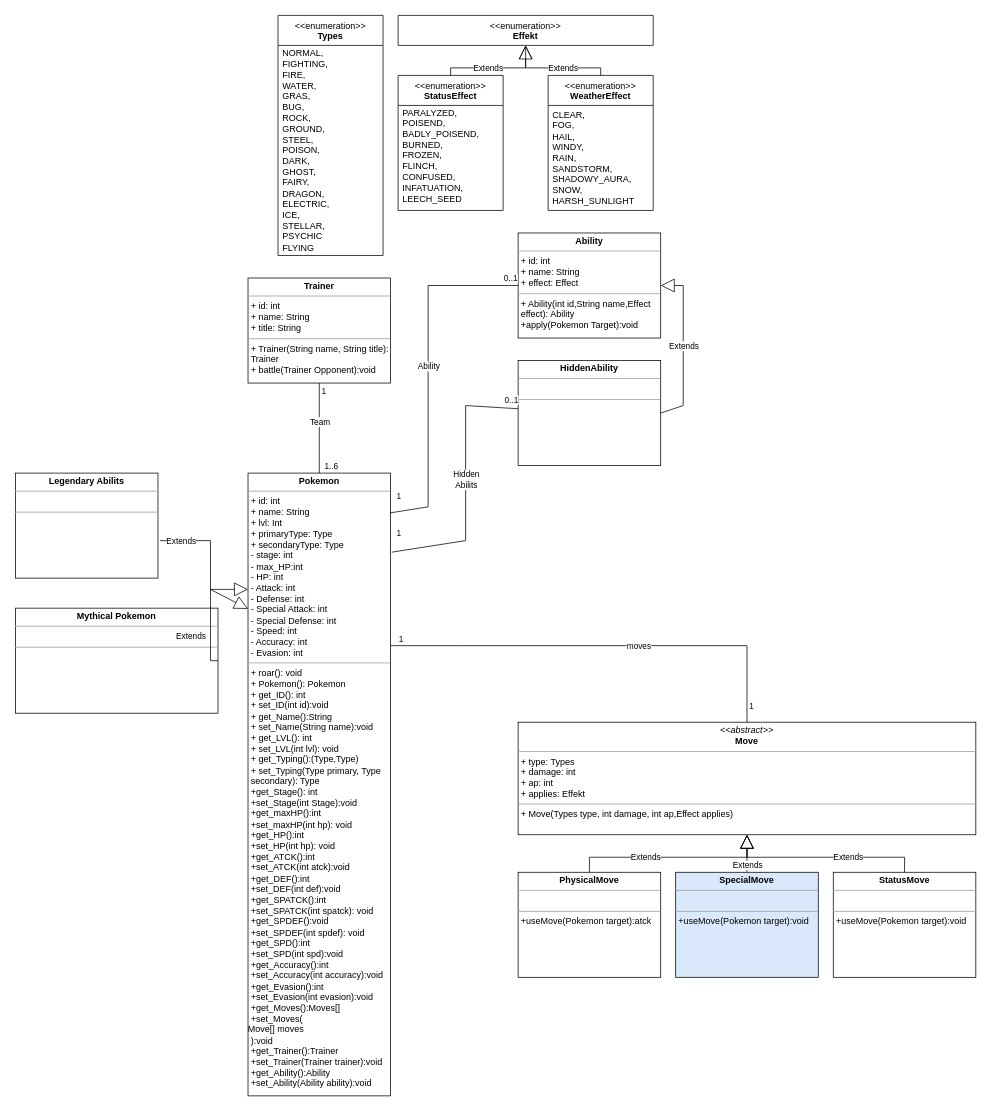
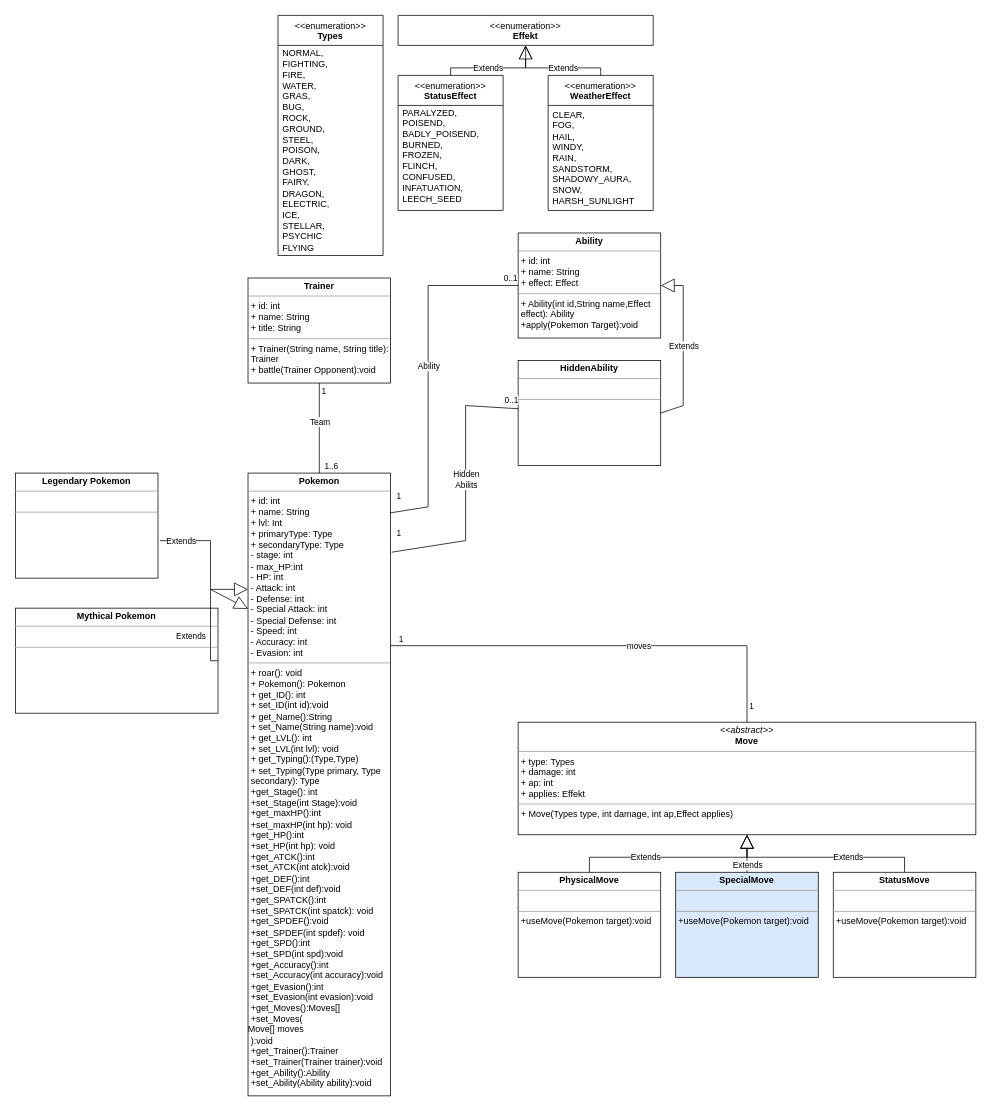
- <mxCell id="24" value="&lt;p style=&quot;margin:0px;margin-top:4px;text-align:center;&quot;&gt;&lt;b&gt;Legendary Abilits&lt;/b&gt;&lt;/p&gt;&lt;hr size=&quot;1&quot;&gt;&lt;p style=&quot;margin:0px;margin-left:4px;&quot;&gt;&lt;br&gt;&lt;/p&gt;&lt;hr size=&quot;1&quot;&gt;&lt;p style=&quot;margin:0px;margin-left:4px;&quot;&gt;&lt;br&gt;&lt;/p&gt;" style="verticalAlign=top;align=left;overflow=fill;html=1;whiteSpace=wrap;" parent="1" vertex="1"><mxGeometry x="20" y="630" width="190" height="140" as="geometry" /></mxCell>
+ <mxCell id="24" value="&lt;p style=&quot;margin:0px;margin-top:4px;text-align:center;&quot;&gt;&lt;b&gt;Legendary Pokemon&lt;/b&gt;&lt;/p&gt;&lt;hr size=&quot;1&quot;&gt;&lt;p style=&quot;margin:0px;margin-left:4px;&quot;&gt;&lt;br&gt;&lt;/p&gt;&lt;hr size=&quot;1&quot;&gt;&lt;p style=&quot;margin:0px;margin-left:4px;&quot;&gt;&lt;br&gt;&lt;/p&gt;" style="verticalAlign=top;align=left;overflow=fill;html=1;whiteSpace=wrap;" parent="1" vertex="1"><mxGeometry x="20" y="630" width="190" height="140" as="geometry" /></mxCell>
- <mxCell id="12" value="&lt;p style=&quot;margin:0px;margin-top:4px;text-align:center;&quot;&gt;&lt;b&gt;PhysicalMove&lt;/b&gt;&lt;/p&gt;&lt;hr size=&quot;1&quot;&gt;&lt;p style=&quot;margin:0px;margin-left:4px;&quot;&gt;&lt;br&gt;&lt;/p&gt;&lt;hr size=&quot;1&quot;&gt;&lt;p style=&quot;margin:0px;margin-left:4px;&quot;&gt;+useMove(Pokemon target):atck&lt;/p&gt;" style="verticalAlign=top;align=left;overflow=fill;html=1;whiteSpace=wrap;" parent="1" vertex="1"><mxGeometry x="690" y="1162" width="190" height="140" as="geometry" /></mxCell>
+ <mxCell id="12" value="&lt;p style=&quot;margin:0px;margin-top:4px;text-align:center;&quot;&gt;&lt;b&gt;PhysicalMove&lt;/b&gt;&lt;/p&gt;&lt;hr size=&quot;1&quot;&gt;&lt;p style=&quot;margin:0px;margin-left:4px;&quot;&gt;&lt;br&gt;&lt;/p&gt;&lt;hr size=&quot;1&quot;&gt;&lt;p style=&quot;margin:0px;margin-left:4px;&quot;&gt;+useMove(Pokemon target):void&lt;/p&gt;" style="verticalAlign=top;align=left;overflow=fill;html=1;whiteSpace=wrap;" parent="1" vertex="1"><mxGeometry x="690" y="1162" width="190" height="140" as="geometry" /></mxCell>
